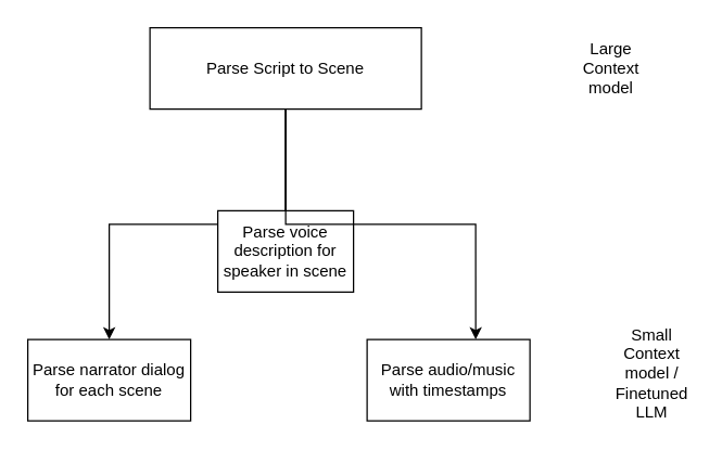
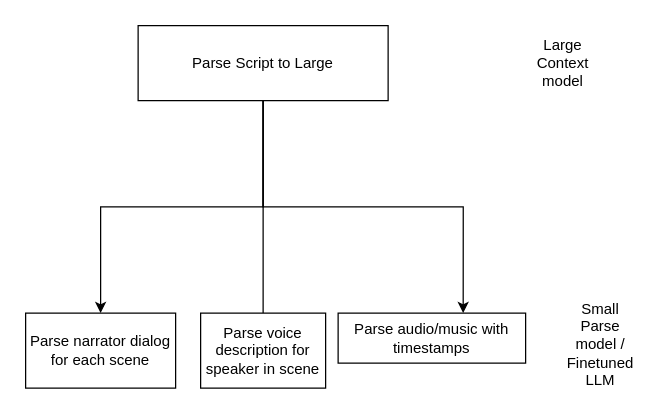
- <mxCell id="4" value="Parse Script to Scene" style="rounded=0;whiteSpace=wrap;html=1;" vertex="1" parent="1"><mxGeometry x="110" y="20" width="200" height="60" as="geometry" /></mxCell>
+ <mxCell id="4" value="Parse Script to Large" style="rounded=0;whiteSpace=wrap;html=1;" vertex="1" parent="1"><mxGeometry x="110" y="20" width="200" height="60" as="geometry" /></mxCell>
- <mxCell id="5" value="Parse voice description for speaker in scene" style="rounded=0;whiteSpace=wrap;html=1;" vertex="1" parent="1"><mxGeometry x="160" y="155" width="100" height="60" as="geometry" /></mxCell>
+ <mxCell id="5" value="Parse voice description for speaker in scene" style="rounded=0;whiteSpace=wrap;html=1;" vertex="1" parent="1"><mxGeometry x="160" y="250" width="100" height="60" as="geometry" /></mxCell>
- <mxCell id="10" value="&lt;div&gt;Small Context model /&lt;/div&gt;&lt;div&gt;Finetuned LLM&lt;br&gt;&lt;/div&gt;" style="text;html=1;align=center;verticalAlign=middle;whiteSpace=wrap;rounded=0;" vertex="1" parent="1"><mxGeometry x="450" y="260" width="60" height="30" as="geometry" /></mxCell>
+ <mxCell id="10" value="&lt;div&gt;Small Parse model /&lt;/div&gt;&lt;div&gt;Finetuned LLM&lt;br&gt;&lt;/div&gt;" style="text;html=1;align=center;verticalAlign=middle;whiteSpace=wrap;rounded=0;" vertex="1" parent="1"><mxGeometry x="450" y="260" width="60" height="30" as="geometry" /></mxCell>
- <mxCell id="7" value="Parse audio/music with timestamps" style="rounded=0;whiteSpace=wrap;html=1;" vertex="1" parent="1"><mxGeometry x="270" y="250" width="120" height="60" as="geometry" /></mxCell>
+ <mxCell id="7" value="Parse audio/music with timestamps" style="rounded=0;whiteSpace=wrap;html=1;" vertex="1" parent="1"><mxGeometry x="270" y="250" width="150" height="40" as="geometry" /></mxCell>
